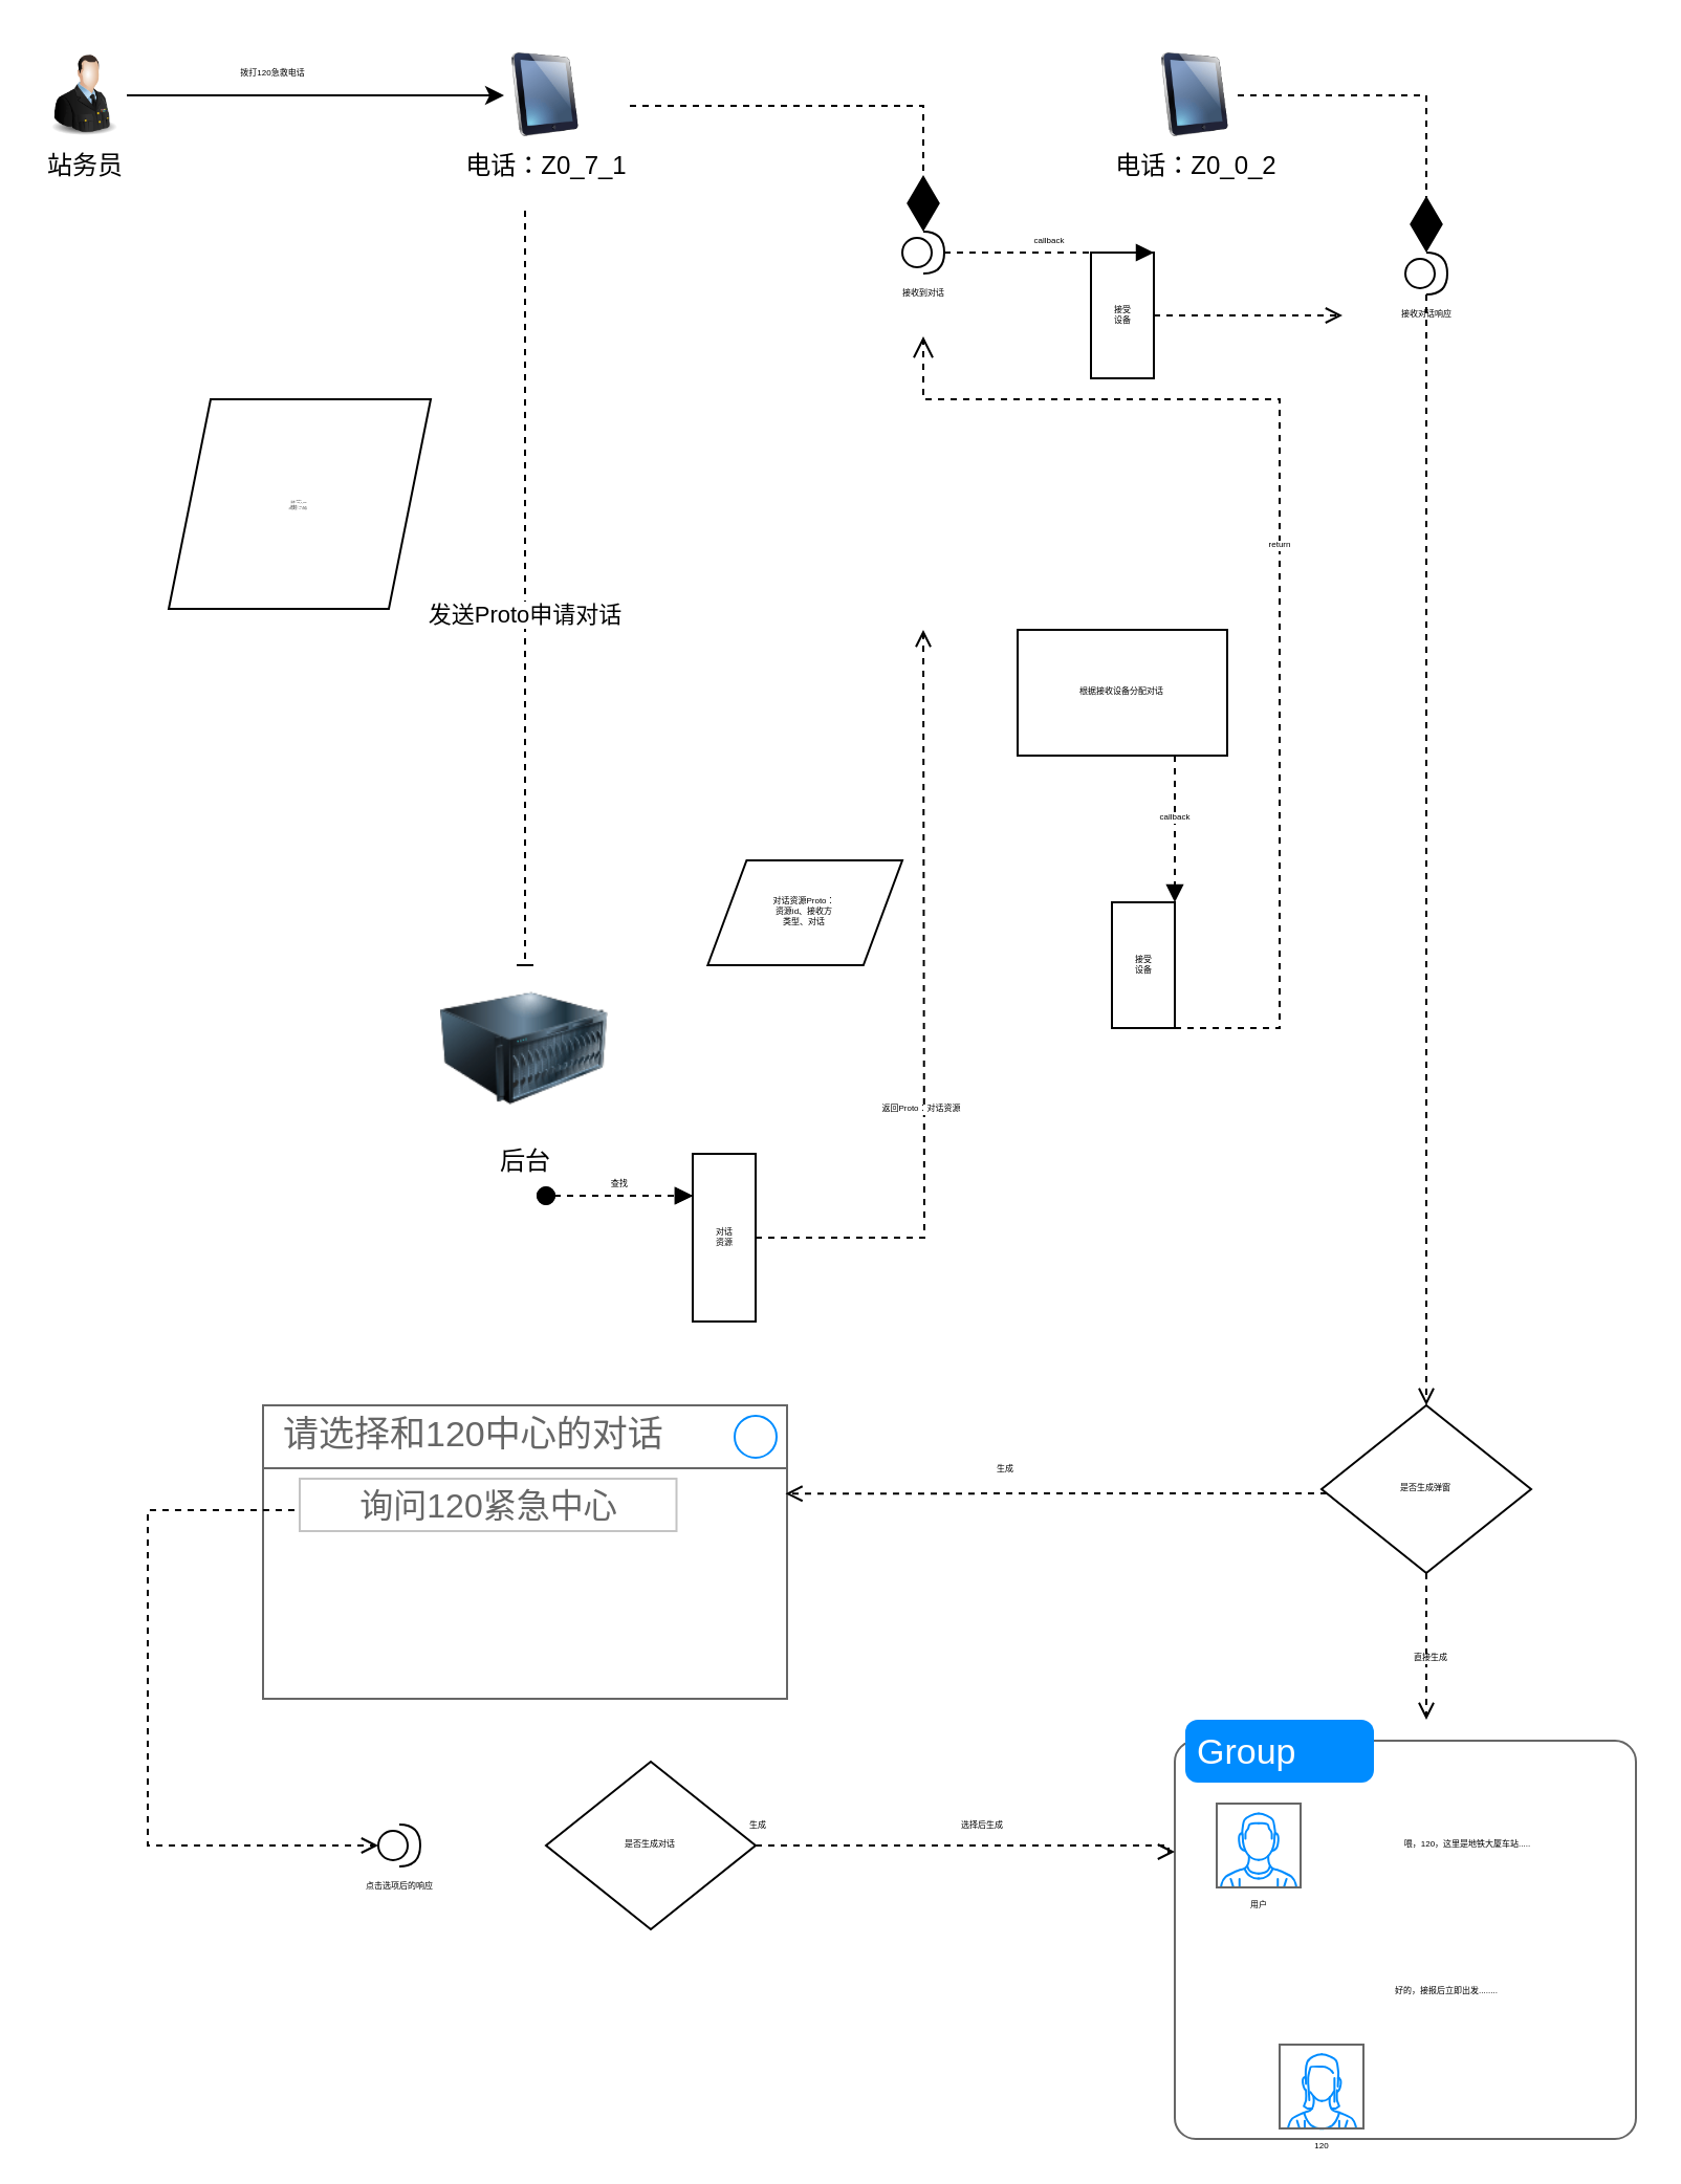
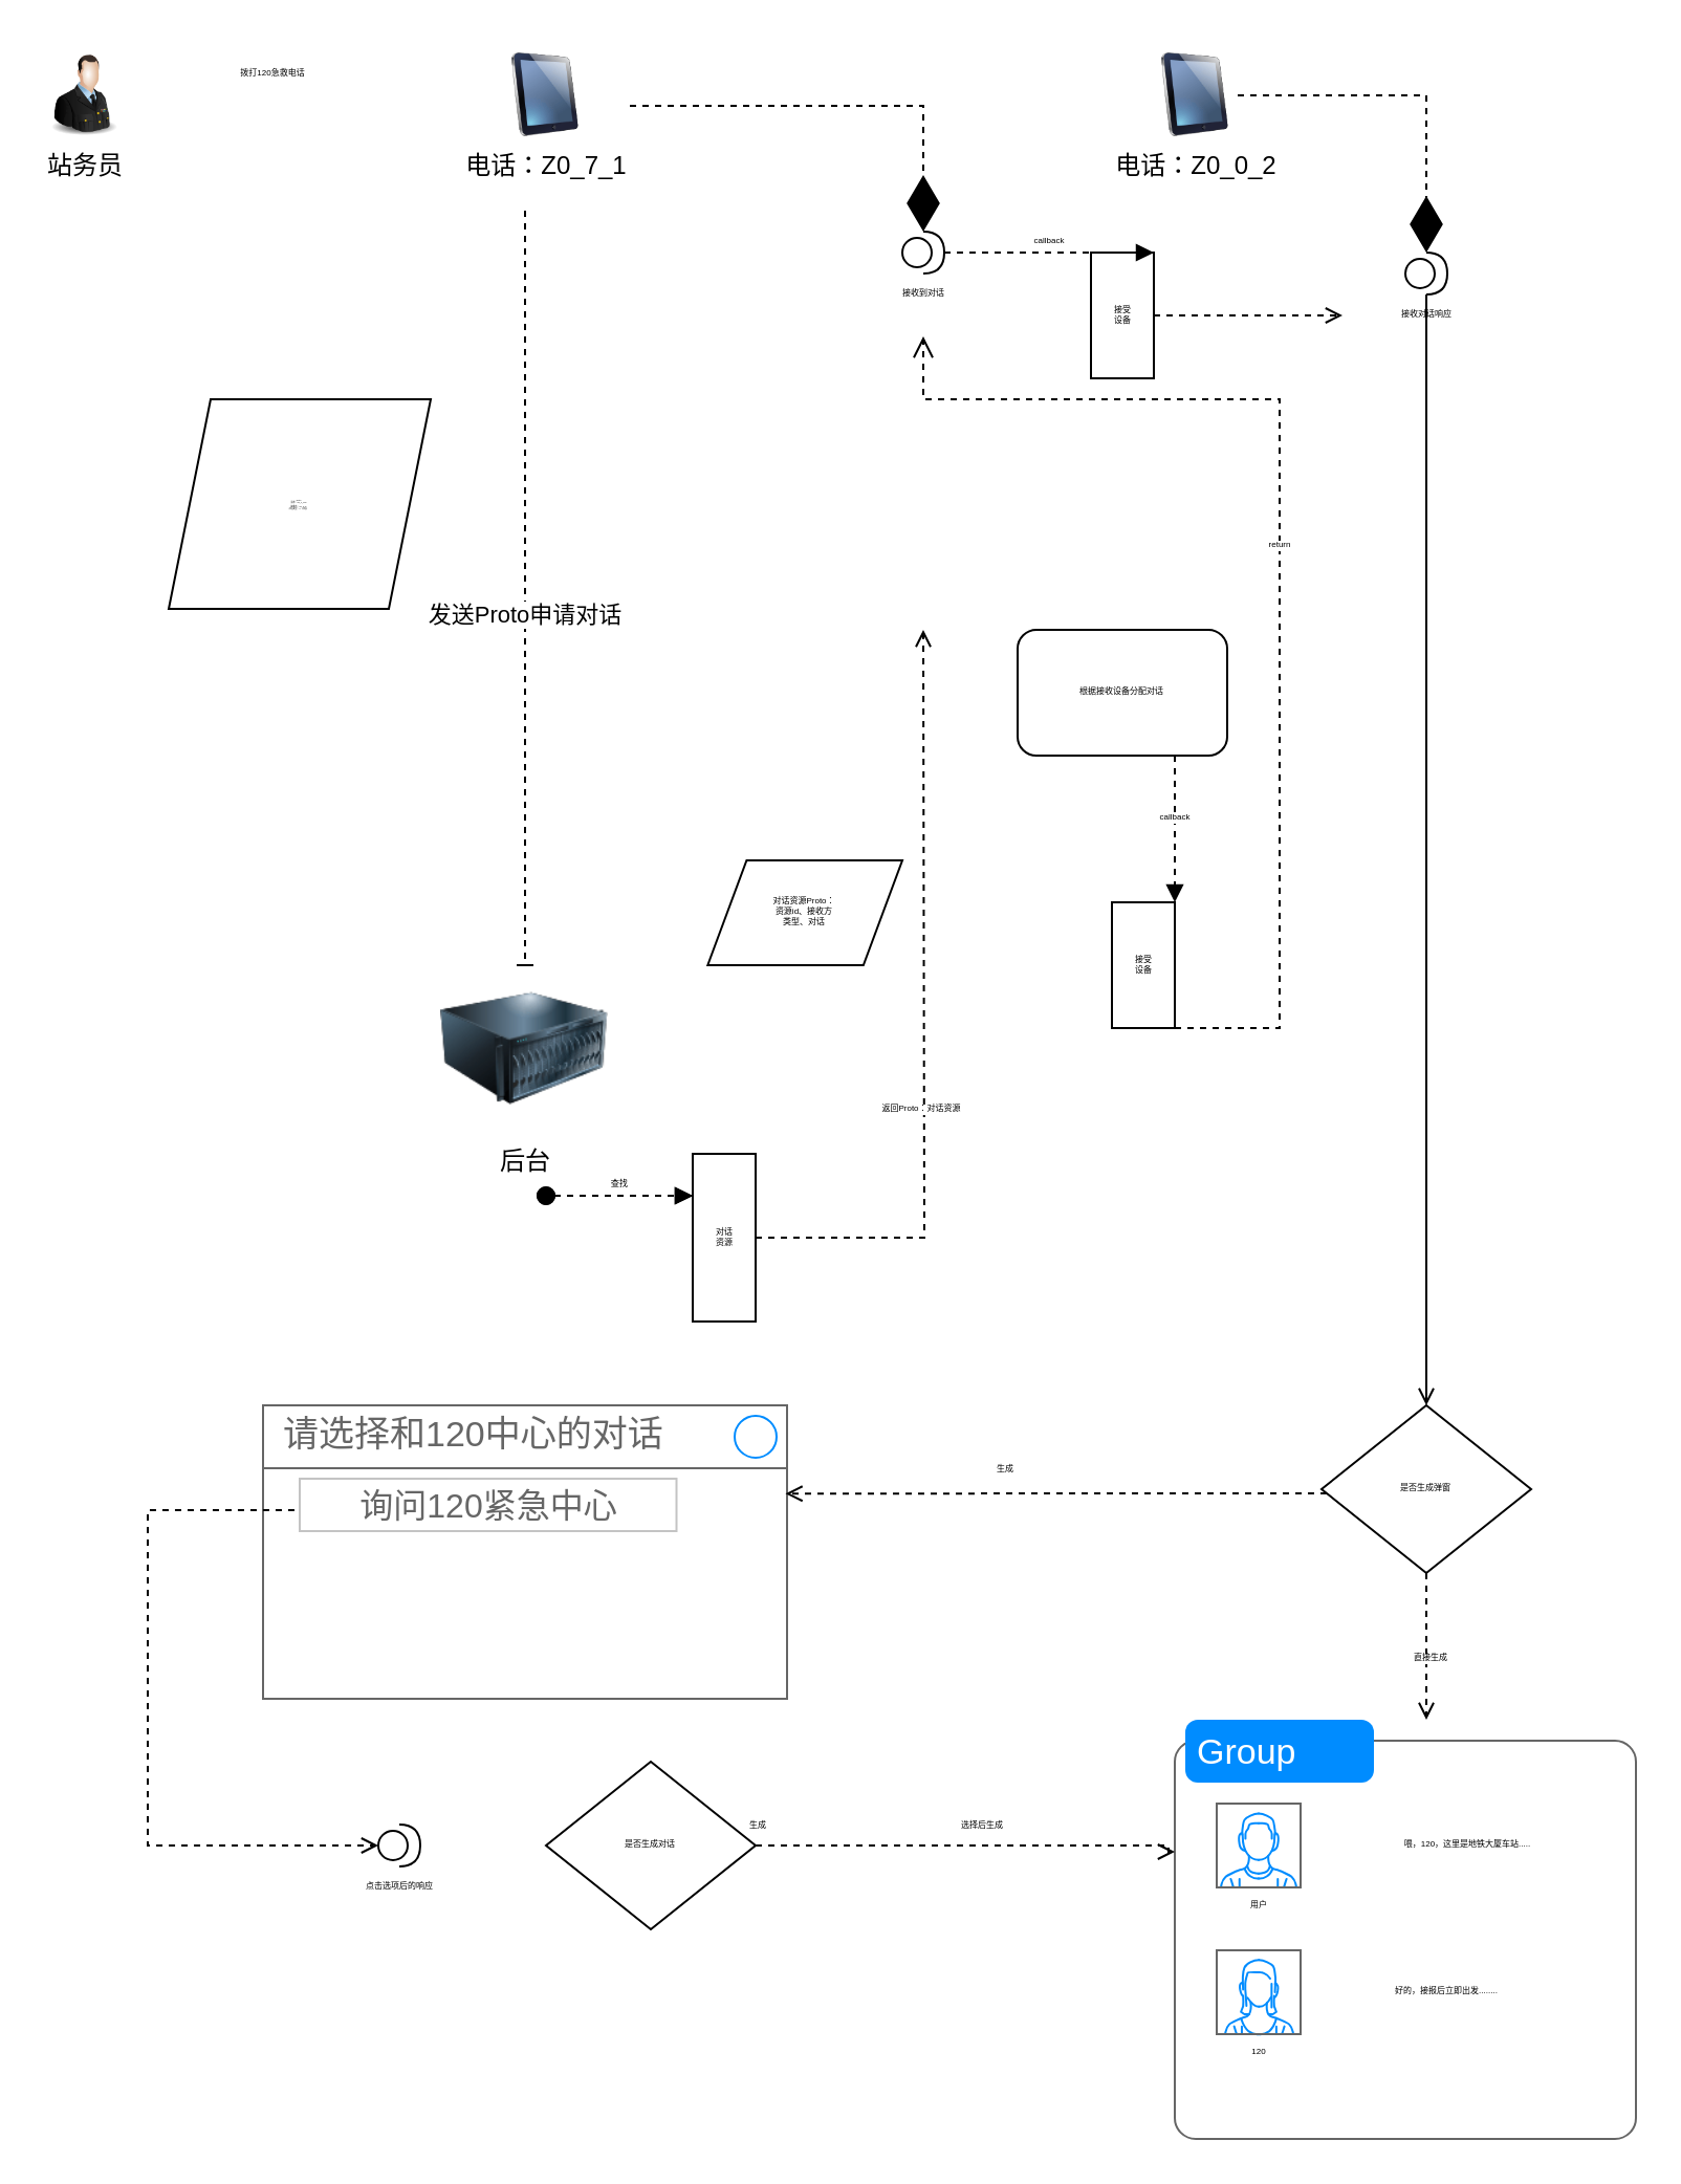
- <mxCell id="5" value="" style="edgeStyle=orthogonalEdgeStyle;rounded=0;orthogonalLoop=1;jettySize=auto;html=1;entryX=0;entryY=0.5;entryDx=0;entryDy=0;strokeOpacity=100;metaEdit=1;shadow=0;" edge="1" parent="1" source="6" target="4"><mxGeometry relative="1" as="geometry"><mxPoint x="120" y="80" as="sourcePoint" /></mxGeometry></mxCell>
- <mxCell id="39" value="根据接收设备分配对话" style="whiteSpace=wrap;html=1;align=center;verticalAlign=middle;treeFolding=1;treeMoving=1;newEdgeStyle={&quot;edgeStyle&quot;:&quot;elbowEdgeStyle&quot;,&quot;startArrow&quot;:&quot;none&quot;,&quot;endArrow&quot;:&quot;none&quot;};fontSize=4;" vertex="1" parent="1"><mxGeometry x="485" y="300" width="100" height="60" as="geometry" /></mxCell>
+ <mxCell id="39" value="根据接收设备分配对话" style="whiteSpace=wrap;html=1;align=center;verticalAlign=middle;treeFolding=1;treeMoving=1;newEdgeStyle={&quot;edgeStyle&quot;:&quot;elbowEdgeStyle&quot;,&quot;startArrow&quot;:&quot;none&quot;,&quot;endArrow&quot;:&quot;none&quot;};fontSize=4;rounded=1;" vertex="1" parent="1"><mxGeometry x="485" y="300" width="100" height="60" as="geometry" /></mxCell>
- <mxCell id="24" value="" style="edgeStyle=orthogonalEdgeStyle;rounded=0;orthogonalLoop=1;jettySize=auto;html=1;shadow=0;dashed=1;fontSize=4;endArrow=open;endFill=0;" edge="1" parent="1" source="25" target="32"><mxGeometry relative="1" as="geometry" /></mxCell>
+ <mxCell id="24" value="" style="edgeStyle=orthogonalEdgeStyle;rounded=0;orthogonalLoop=1;jettySize=auto;html=1;shadow=0;dashed=0;fontSize=4;endArrow=open;endFill=0;" edge="1" parent="1" source="25" target="32"><mxGeometry relative="1" as="geometry" /></mxCell>
- <mxCell id="36" value="120" style="verticalLabelPosition=bottom;shadow=0;dashed=0;align=center;html=1;verticalAlign=top;strokeWidth=1;shape=mxgraph.mockup.containers.userFemale;strokeColor=#666666;strokeColor2=#008cff;fontSize=4;" vertex="1" parent="33"><mxGeometry x="50" y="155" width="40" height="40" as="geometry" /></mxCell>
+ <mxCell id="36" value="120" style="verticalLabelPosition=bottom;shadow=0;dashed=0;align=center;html=1;verticalAlign=top;strokeWidth=1;shape=mxgraph.mockup.containers.userFemale;strokeColor=#666666;strokeColor2=#008cff;fontSize=4;" vertex="1" parent="33"><mxGeometry x="20" y="110" width="40" height="40" as="geometry" /></mxCell>
